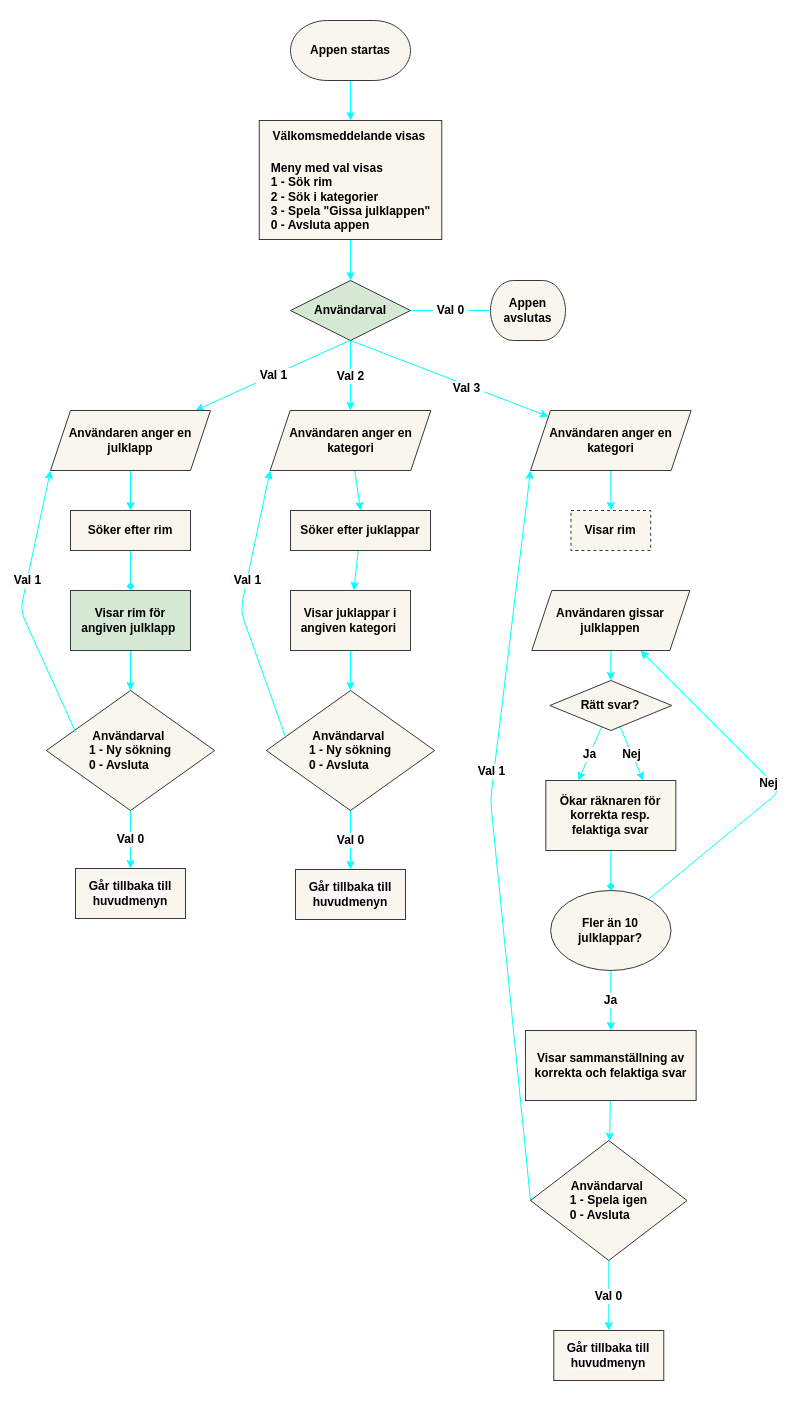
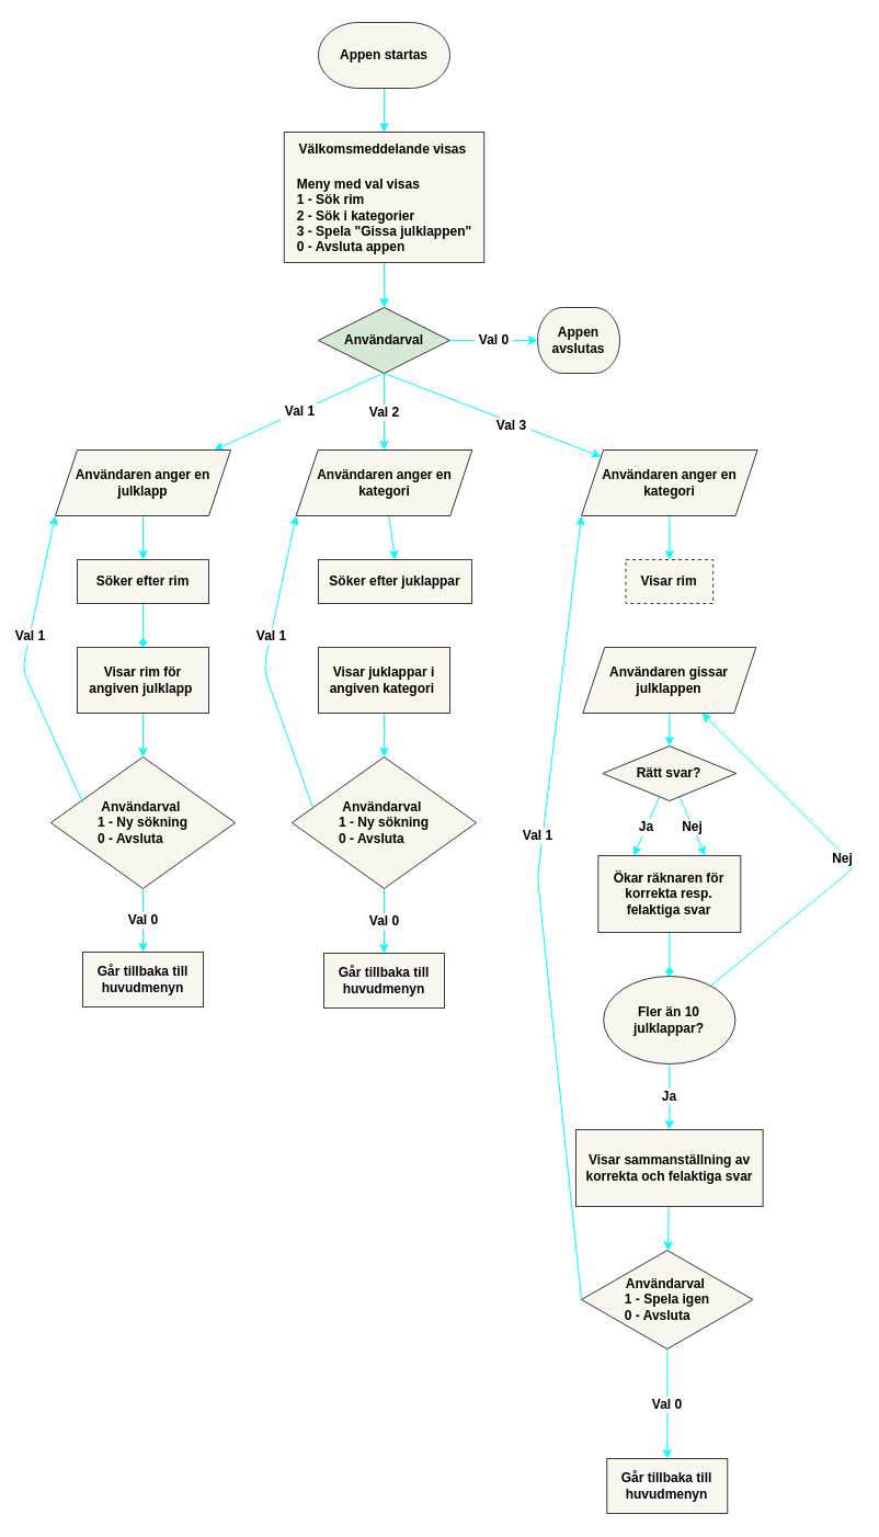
- <mxCell id="7" value="&lt;span&gt;&lt;font&gt;&amp;nbsp;Val 0&amp;nbsp;&lt;br&gt;&lt;/font&gt;&lt;/span&gt;" style="edgeStyle=none;html=1;fontFamily=Helvetica;fontSize=12;fontColor=#000000;exitX=1;exitY=0.5;exitDx=0;exitDy=0;labelBackgroundColor=#FFFFFF;strokeColor=#00FFFF;fontStyle=1;endArrow=none;" parent="1" source="12" target="4" edge="1"><mxGeometry x="0.0" relative="1" as="geometry"><mxPoint x="390" y="303" as="sourcePoint" /><Array as="points"><mxPoint x="460" y="310" /></Array><mxPoint as="offset" /></mxGeometry></mxCell>
+ <mxCell id="7" value="&lt;span&gt;&lt;font&gt;&amp;nbsp;Val 0&amp;nbsp;&lt;br&gt;&lt;/font&gt;&lt;/span&gt;" style="edgeStyle=none;html=1;fontFamily=Helvetica;fontSize=12;fontColor=#000000;exitX=1;exitY=0.5;exitDx=0;exitDy=0;labelBackgroundColor=#FFFFFF;strokeColor=#00FFFF;fontStyle=1" parent="1" source="12" target="4" edge="1"><mxGeometry x="0.0" relative="1" as="geometry"><mxPoint x="390" y="303" as="sourcePoint" /><Array as="points"><mxPoint x="460" y="310" /></Array><mxPoint as="offset" /></mxGeometry></mxCell>
- <mxCell id="23" style="edgeStyle=none;html=1;strokeColor=#00FFFF;" parent="1" source="24" target="22" edge="1"><mxGeometry relative="1" as="geometry" /></mxCell>
- <mxCell id="20" value="&lt;b&gt;Visar rim för angiven julklapp&amp;nbsp;&lt;/b&gt;" style="rounded=0;whiteSpace=wrap;html=1;strokeColor=#36393d;strokeWidth=1;fontFamily=Helvetica;fontSize=12;fontColor=#000000;fillColor=#d5e8d4;" parent="1" vertex="1"><mxGeometry x="70" y="590" width="120" height="60" as="geometry" /></mxCell>
+ <mxCell id="20" value="&lt;b&gt;Visar rim för angiven julklapp&amp;nbsp;&lt;/b&gt;" style="rounded=0;whiteSpace=wrap;html=1;strokeColor=#36393d;strokeWidth=1;fontFamily=Helvetica;fontSize=12;fontColor=#000000;fillColor=#f9f7ed;" parent="1" vertex="1"><mxGeometry x="70" y="590" width="120" height="60" as="geometry" /></mxCell>
- <mxCell id="46" value="&lt;div style=&quot;&quot;&gt;&lt;b style=&quot;background-color: initial;&quot;&gt;Användarval&amp;nbsp;&lt;/b&gt;&lt;/div&gt;&lt;b&gt;&lt;div style=&quot;text-align: left;&quot;&gt;&lt;b style=&quot;background-color: initial;&quot;&gt;1 - Spela igen&lt;/b&gt;&lt;/div&gt;&lt;div style=&quot;text-align: left;&quot;&gt;&lt;b style=&quot;background-color: initial;&quot;&gt;0 - Avsluta&lt;/b&gt;&lt;/div&gt;&lt;/b&gt;" style="rhombus;whiteSpace=wrap;html=1;strokeColor=#36393d;strokeWidth=1;fontFamily=Helvetica;fontSize=12;fontColor=#000000;fillColor=#f9f7ed;align=center;" parent="1" vertex="1"><mxGeometry x="530" y="1140" width="156.54" height="120" as="geometry" /></mxCell>
+ <mxCell id="46" value="&lt;div style=&quot;&quot;&gt;&lt;b style=&quot;background-color: initial;&quot;&gt;Användarval&amp;nbsp;&lt;/b&gt;&lt;/div&gt;&lt;b&gt;&lt;div style=&quot;text-align: left;&quot;&gt;&lt;b style=&quot;background-color: initial;&quot;&gt;1 - Spela igen&lt;/b&gt;&lt;/div&gt;&lt;div style=&quot;text-align: left;&quot;&gt;&lt;b style=&quot;background-color: initial;&quot;&gt;0 - Avsluta&lt;/b&gt;&lt;/div&gt;&lt;/b&gt;" style="rhombus;whiteSpace=wrap;html=1;strokeColor=#36393d;strokeWidth=1;fontFamily=Helvetica;fontSize=12;fontColor=#000000;fillColor=#f9f7ed;align=center;" parent="1" vertex="1"><mxGeometry x="530" y="1140" width="156.54" height="90" as="geometry" /></mxCell>
